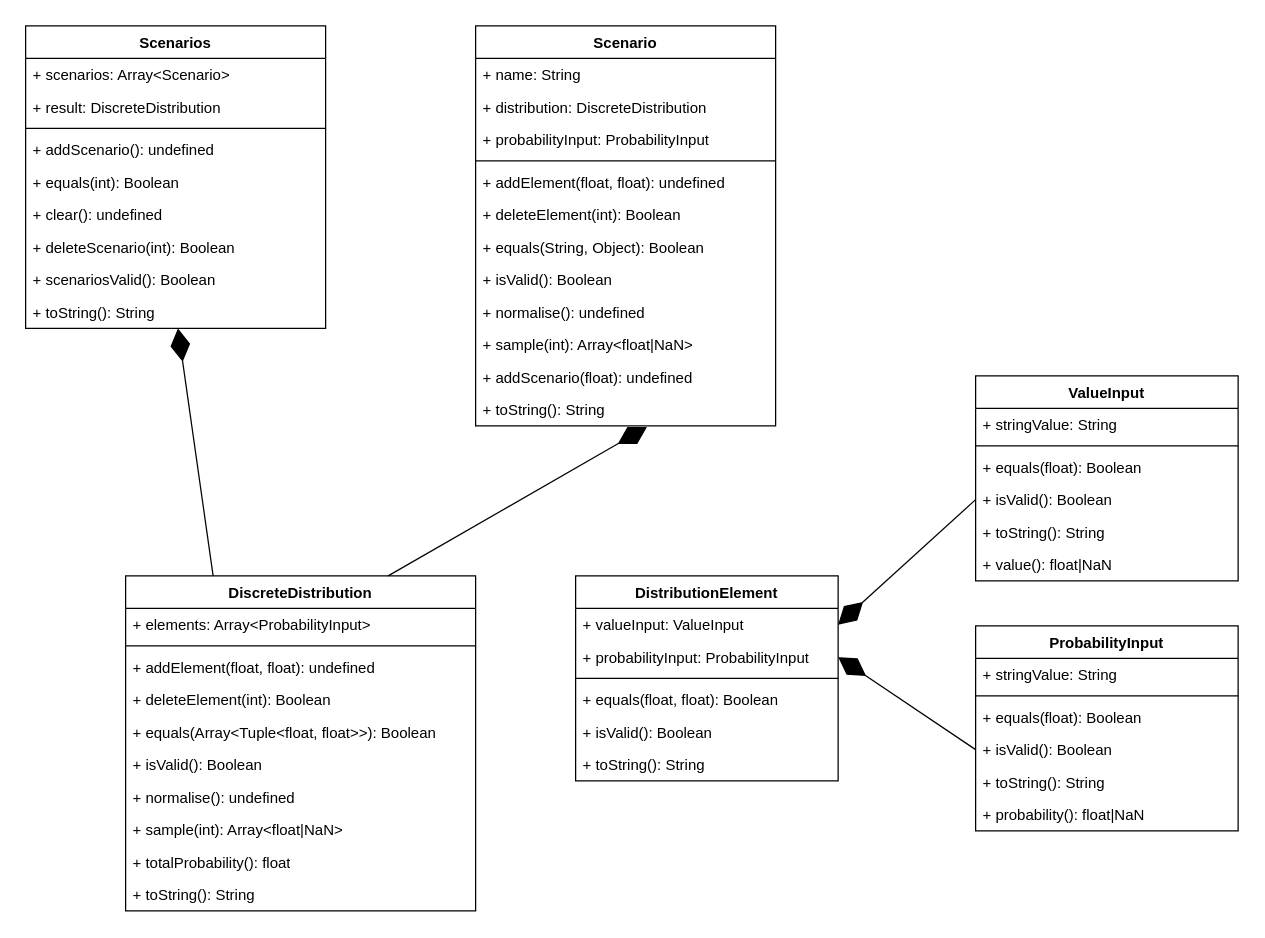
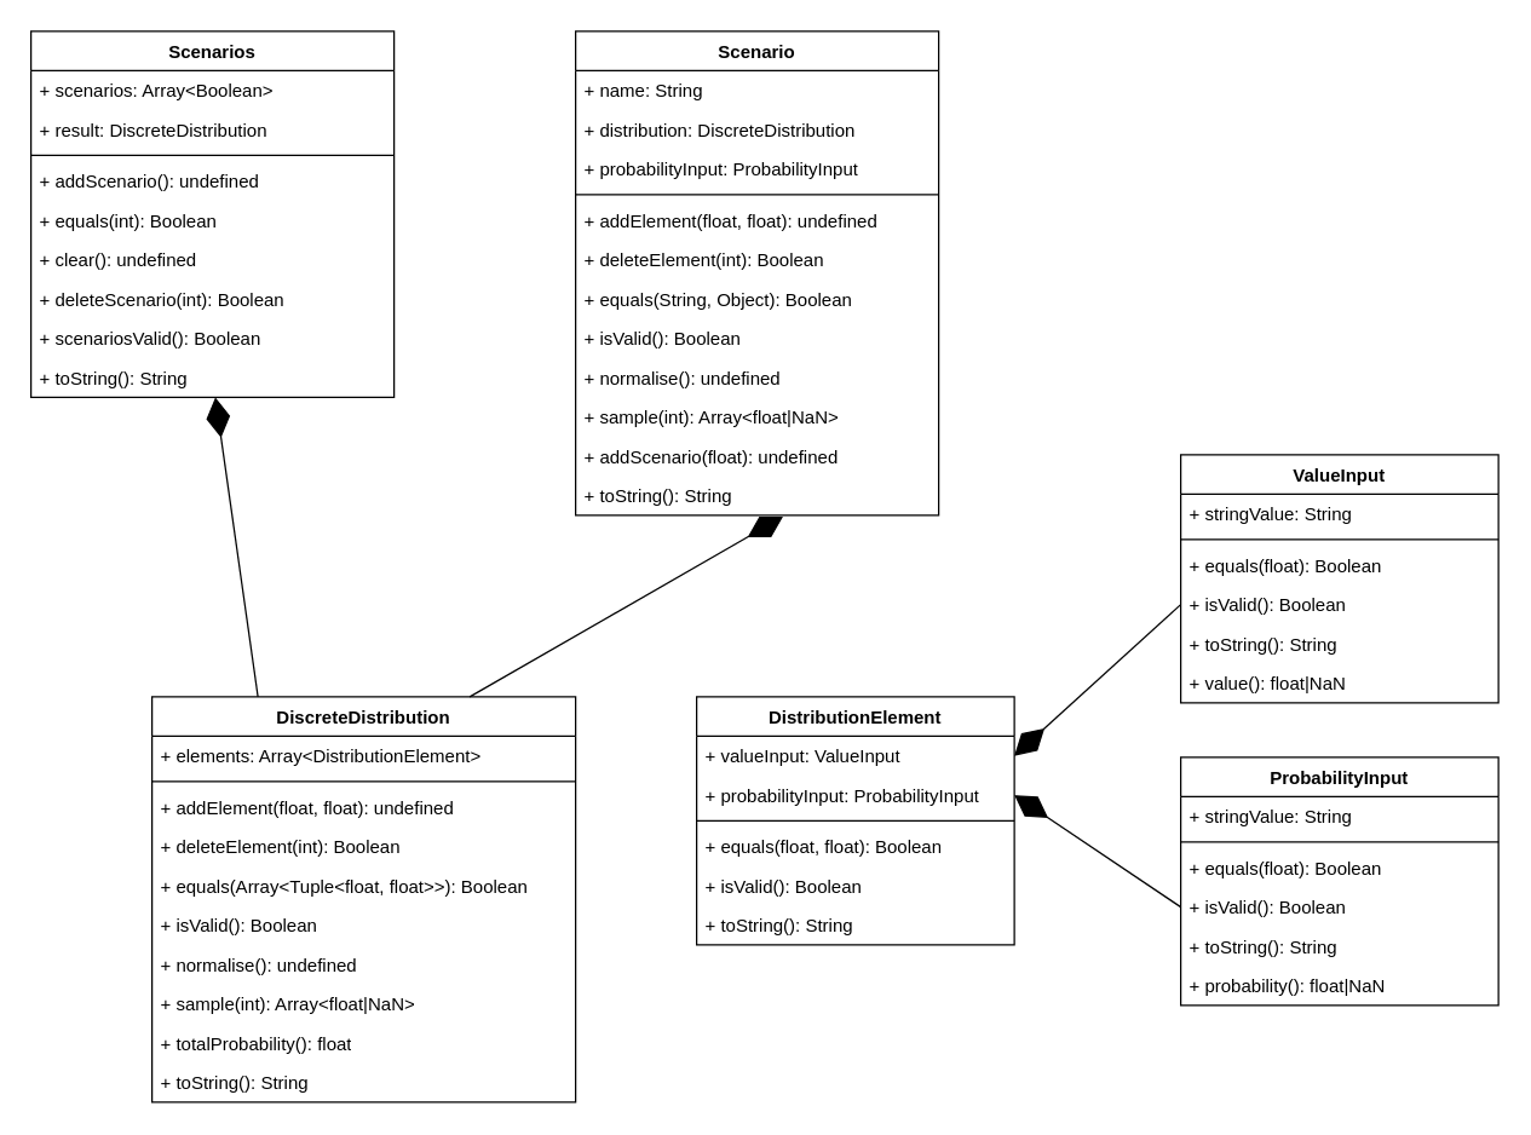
- <mxCell id="3" value="+ scenarios: Array&amp;lt;Scenario&amp;gt;" style="text;strokeColor=none;fillColor=none;align=left;verticalAlign=top;spacingLeft=4;spacingRight=4;overflow=hidden;rotatable=0;points=[[0,0.5],[1,0.5]];portConstraint=eastwest;whiteSpace=wrap;html=1;" vertex="1" parent="2"><mxGeometry y="26" width="240" height="26" as="geometry" /></mxCell>
+ <mxCell id="3" value="+ scenarios: Array&amp;lt;Boolean&amp;gt;" style="text;strokeColor=none;fillColor=none;align=left;verticalAlign=top;spacingLeft=4;spacingRight=4;overflow=hidden;rotatable=0;points=[[0,0.5],[1,0.5]];portConstraint=eastwest;whiteSpace=wrap;html=1;" vertex="1" parent="2"><mxGeometry y="26" width="240" height="26" as="geometry" /></mxCell>
- <mxCell id="26" value="+ elements: Array&amp;lt;ProbabilityInput&amp;gt;" style="text;strokeColor=none;fillColor=none;align=left;verticalAlign=top;spacingLeft=4;spacingRight=4;overflow=hidden;rotatable=0;points=[[0,0.5],[1,0.5]];portConstraint=eastwest;whiteSpace=wrap;html=1;" vertex="1" parent="25"><mxGeometry y="26" width="280" height="26" as="geometry" /></mxCell>
+ <mxCell id="26" value="+ elements: Array&amp;lt;DistributionElement&amp;gt;" style="text;strokeColor=none;fillColor=none;align=left;verticalAlign=top;spacingLeft=4;spacingRight=4;overflow=hidden;rotatable=0;points=[[0,0.5],[1,0.5]];portConstraint=eastwest;whiteSpace=wrap;html=1;" vertex="1" parent="25"><mxGeometry y="26" width="280" height="26" as="geometry" /></mxCell>
